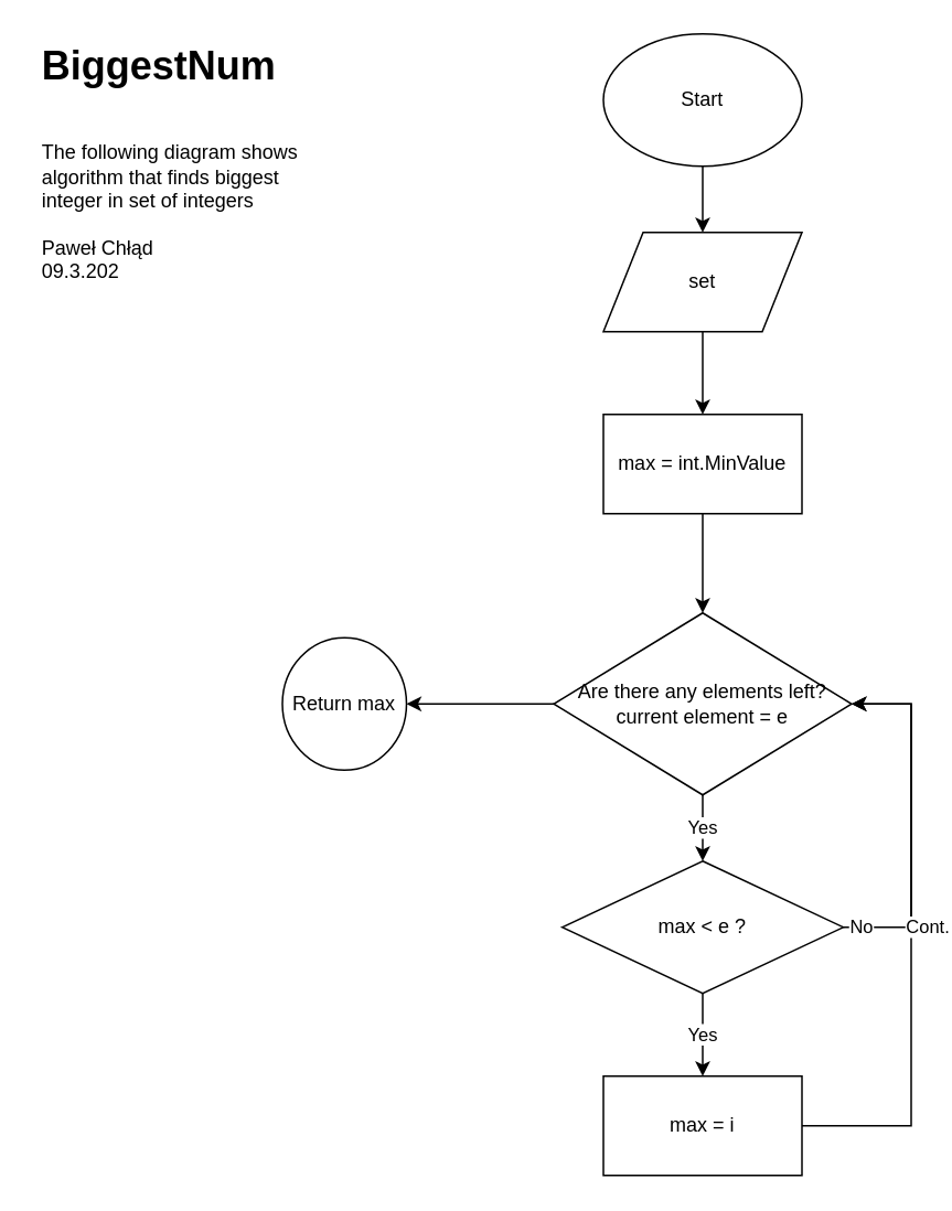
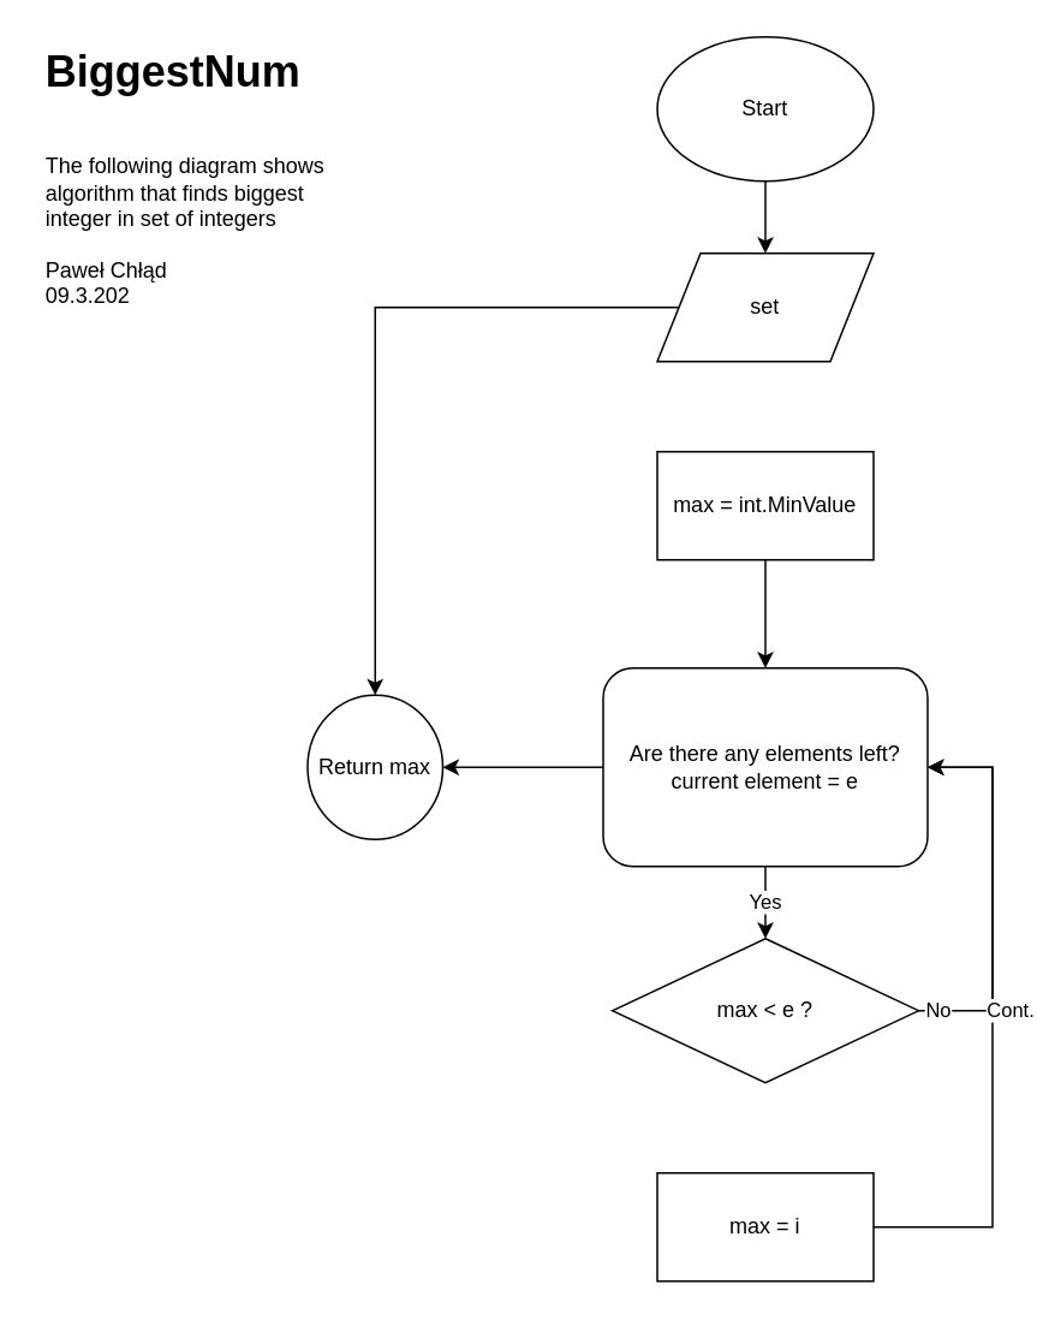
- <mxCell id="5" value="" style="edgeStyle=orthogonalEdgeStyle;rounded=0;orthogonalLoop=1;jettySize=auto;html=1;" edge="1" parent="1" source="6" target="8"><mxGeometry relative="1" as="geometry" /></mxCell>
+ <mxCell id="5" value="" style="edgeStyle=orthogonalEdgeStyle;rounded=0;orthogonalLoop=1;jettySize=auto;html=1;" edge="1" parent="1" source="6" target="17"><mxGeometry relative="1" as="geometry" /></mxCell>
- <mxCell id="11" value="&lt;div&gt;Are there any elements left?&lt;/div&gt;&lt;div&gt;current element = e&lt;br&gt;&lt;/div&gt;" style="rhombus;whiteSpace=wrap;html=1;" vertex="1" parent="1"><mxGeometry x="334" y="370" width="180" height="110" as="geometry" /></mxCell>
+ <mxCell id="11" value="&lt;div&gt;Are there any elements left?&lt;/div&gt;&lt;div&gt;current element = e&lt;br&gt;&lt;/div&gt;" style="whiteSpace=wrap;html=1;rounded=1;" vertex="1" parent="1"><mxGeometry x="334" y="370" width="180" height="110" as="geometry" /></mxCell>
- <mxCell id="12" value="Yes" style="edgeStyle=orthogonalEdgeStyle;rounded=0;orthogonalLoop=1;jettySize=auto;html=1;" edge="1" parent="1" source="14" target="16"><mxGeometry relative="1" as="geometry" /></mxCell>
